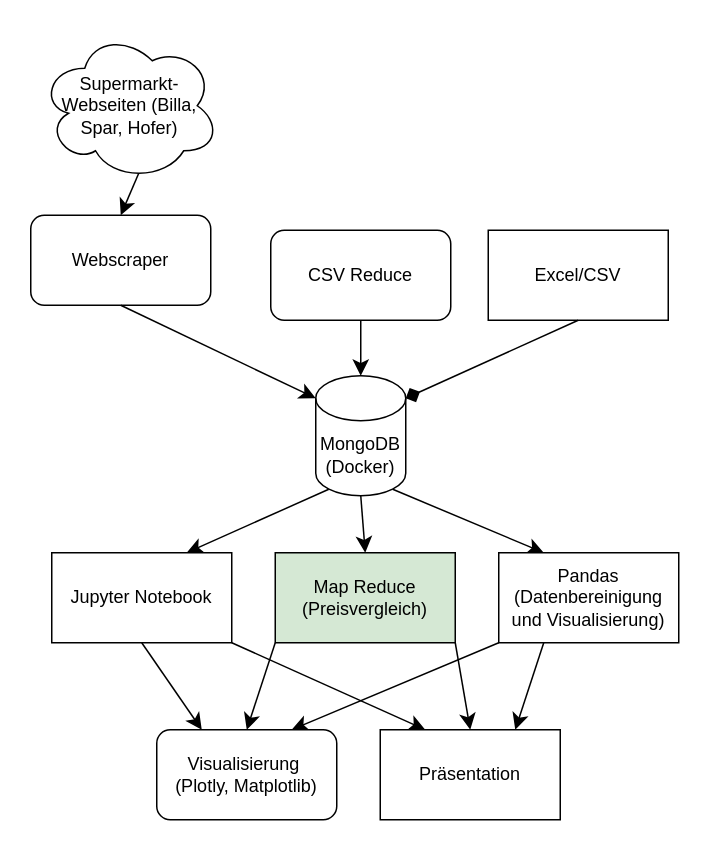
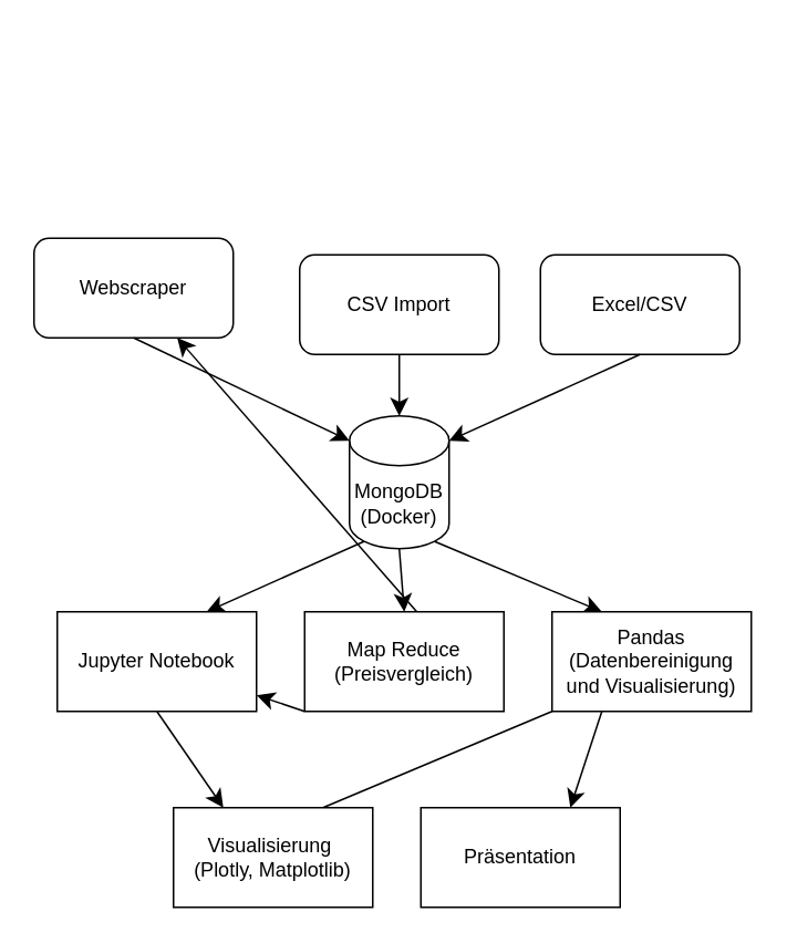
- <mxCell id="3" value="Supermarkt-Webseiten (Billa, Spar, Hofer)" style="ellipse;shape=cloud;whiteSpace=wrap;html=1;" vertex="1" parent="1"><mxGeometry x="26" y="20" width="120" height="100" as="geometry" /></mxCell>
- <mxCell id="2" style="edgeStyle=none;curved=1;rounded=0;orthogonalLoop=1;jettySize=auto;html=1;exitX=0.55;exitY=0.95;exitDx=0;exitDy=0;exitPerimeter=0;entryX=0.5;entryY=0;entryDx=0;entryDy=0;fontSize=12;startSize=8;endSize=8;" edge="1" parent="1" source="3" target="4"><mxGeometry relative="1" as="geometry" /></mxCell>
- <mxCell id="5" value="CSV Reduce" style="rounded=1;whiteSpace=wrap;html=1;" vertex="1" parent="1"><mxGeometry x="180" y="153" width="120" height="60" as="geometry" /></mxCell>
+ <mxCell id="5" value="CSV Import" style="rounded=1;whiteSpace=wrap;html=1;" vertex="1" parent="1"><mxGeometry x="180" y="153" width="120" height="60" as="geometry" /></mxCell>
- <mxCell id="6" value="Excel/CSV" style="whiteSpace=wrap;html=1;rounded=0;" vertex="1" parent="1"><mxGeometry x="325" y="153" width="120" height="60" as="geometry" /></mxCell>
+ <mxCell id="6" value="Excel/CSV" style="rounded=1;whiteSpace=wrap;html=1;" vertex="1" parent="1"><mxGeometry x="325" y="153" width="120" height="60" as="geometry" /></mxCell>
- <mxCell id="13" style="edgeStyle=none;curved=1;rounded=0;orthogonalLoop=1;jettySize=auto;html=1;exitX=0.5;exitY=1;exitDx=0;exitDy=0;entryX=1;entryY=0;entryDx=0;entryDy=15;entryPerimeter=0;fontSize=12;startSize=8;endSize=8;endArrow=diamond;" edge="1" parent="1" source="6" target="10"><mxGeometry relative="1" as="geometry" /></mxCell>
+ <mxCell id="13" style="edgeStyle=none;curved=1;rounded=0;orthogonalLoop=1;jettySize=auto;html=1;exitX=0.5;exitY=1;exitDx=0;exitDy=0;entryX=1;entryY=0;entryDx=0;entryDy=15;entryPerimeter=0;fontSize=12;startSize=8;endSize=8;" edge="1" parent="1" source="6" target="10"><mxGeometry relative="1" as="geometry" /></mxCell>
- <mxCell id="19" value="Map Reduce&lt;div&gt;(Preisvergleich)&lt;/div&gt;" style="rounded=0;whiteSpace=wrap;html=1;fillColor=#d5e8d4;" vertex="1" parent="1"><mxGeometry x="183" y="368" width="120" height="60" as="geometry" /></mxCell>
+ <mxCell id="19" value="Map Reduce&lt;div&gt;(Preisvergleich)&lt;/div&gt;" style="rounded=0;whiteSpace=wrap;html=1;" vertex="1" parent="1"><mxGeometry x="183" y="368" width="120" height="60" as="geometry" /></mxCell>
- <mxCell id="17" style="edgeStyle=none;curved=1;rounded=0;orthogonalLoop=1;jettySize=auto;html=1;exitX=0;exitY=1;exitDx=0;exitDy=0;entryX=0.5;entryY=0;entryDx=0;entryDy=0;fontSize=12;startSize=8;endSize=8;" edge="1" parent="1" source="19" target="23"><mxGeometry relative="1" as="geometry" /></mxCell>
+ <mxCell id="17" style="edgeStyle=none;curved=1;rounded=0;orthogonalLoop=1;jettySize=auto;html=1;exitX=0;exitY=1;exitDx=0;exitDy=0;fontSize=12;startSize=8;endSize=8;" edge="1" parent="1" source="19" target="16"><mxGeometry relative="1" as="geometry" /></mxCell>
- <mxCell id="18" style="edgeStyle=none;curved=1;rounded=0;orthogonalLoop=1;jettySize=auto;html=1;exitX=1;exitY=1;exitDx=0;exitDy=0;entryX=0.5;entryY=0;entryDx=0;entryDy=0;fontSize=12;startSize=8;endSize=8;" edge="1" parent="1" source="19" target="24"><mxGeometry relative="1" as="geometry" /></mxCell>
+ <mxCell id="18" style="edgeStyle=none;curved=1;rounded=0;orthogonalLoop=1;jettySize=auto;html=1;exitX=1;exitY=1;exitDx=0;exitDy=0;fontSize=12;startSize=8;endSize=8;" edge="1" parent="1" source="19" target="4"><mxGeometry relative="1" as="geometry" /></mxCell>
- <mxCell id="15" style="edgeStyle=none;curved=1;rounded=0;orthogonalLoop=1;jettySize=auto;html=1;entryX=0.25;entryY=0;entryDx=0;entryDy=0;fontSize=12;startSize=8;endSize=8;exitX=1;exitY=1;exitDx=0;exitDy=0;" edge="1" parent="1" source="16" target="24"><mxGeometry relative="1" as="geometry"><mxPoint x="125" y="430" as="sourcePoint" /></mxGeometry></mxCell>
- <mxCell id="20" style="edgeStyle=none;curved=1;rounded=0;orthogonalLoop=1;jettySize=auto;html=1;exitX=0;exitY=1;exitDx=0;exitDy=0;entryX=0.75;entryY=0;entryDx=0;entryDy=0;fontSize=12;startSize=8;endSize=8;" edge="1" parent="1" source="22" target="23"><mxGeometry relative="1" as="geometry" /></mxCell>
+ <mxCell id="20" style="edgeStyle=none;curved=1;rounded=0;orthogonalLoop=1;jettySize=auto;html=1;exitX=0;exitY=1;exitDx=0;exitDy=0;entryX=0.75;entryY=0;entryDx=0;entryDy=0;fontSize=12;startSize=8;endSize=8;endArrow=none;" edge="1" parent="1" source="22" target="23"><mxGeometry relative="1" as="geometry" /></mxCell>
- <mxCell id="23" value="Visualisierung&amp;nbsp;&lt;div&gt;(Plotly, Matplotlib)&lt;/div&gt;" style="whiteSpace=wrap;html=1;rounded=1;" vertex="1" parent="1"><mxGeometry x="104" y="486" width="120" height="60" as="geometry" /></mxCell>
+ <mxCell id="23" value="Visualisierung&amp;nbsp;&lt;div&gt;(Plotly, Matplotlib)&lt;/div&gt;" style="rounded=0;whiteSpace=wrap;html=1;" vertex="1" parent="1"><mxGeometry x="104" y="486" width="120" height="60" as="geometry" /></mxCell>
